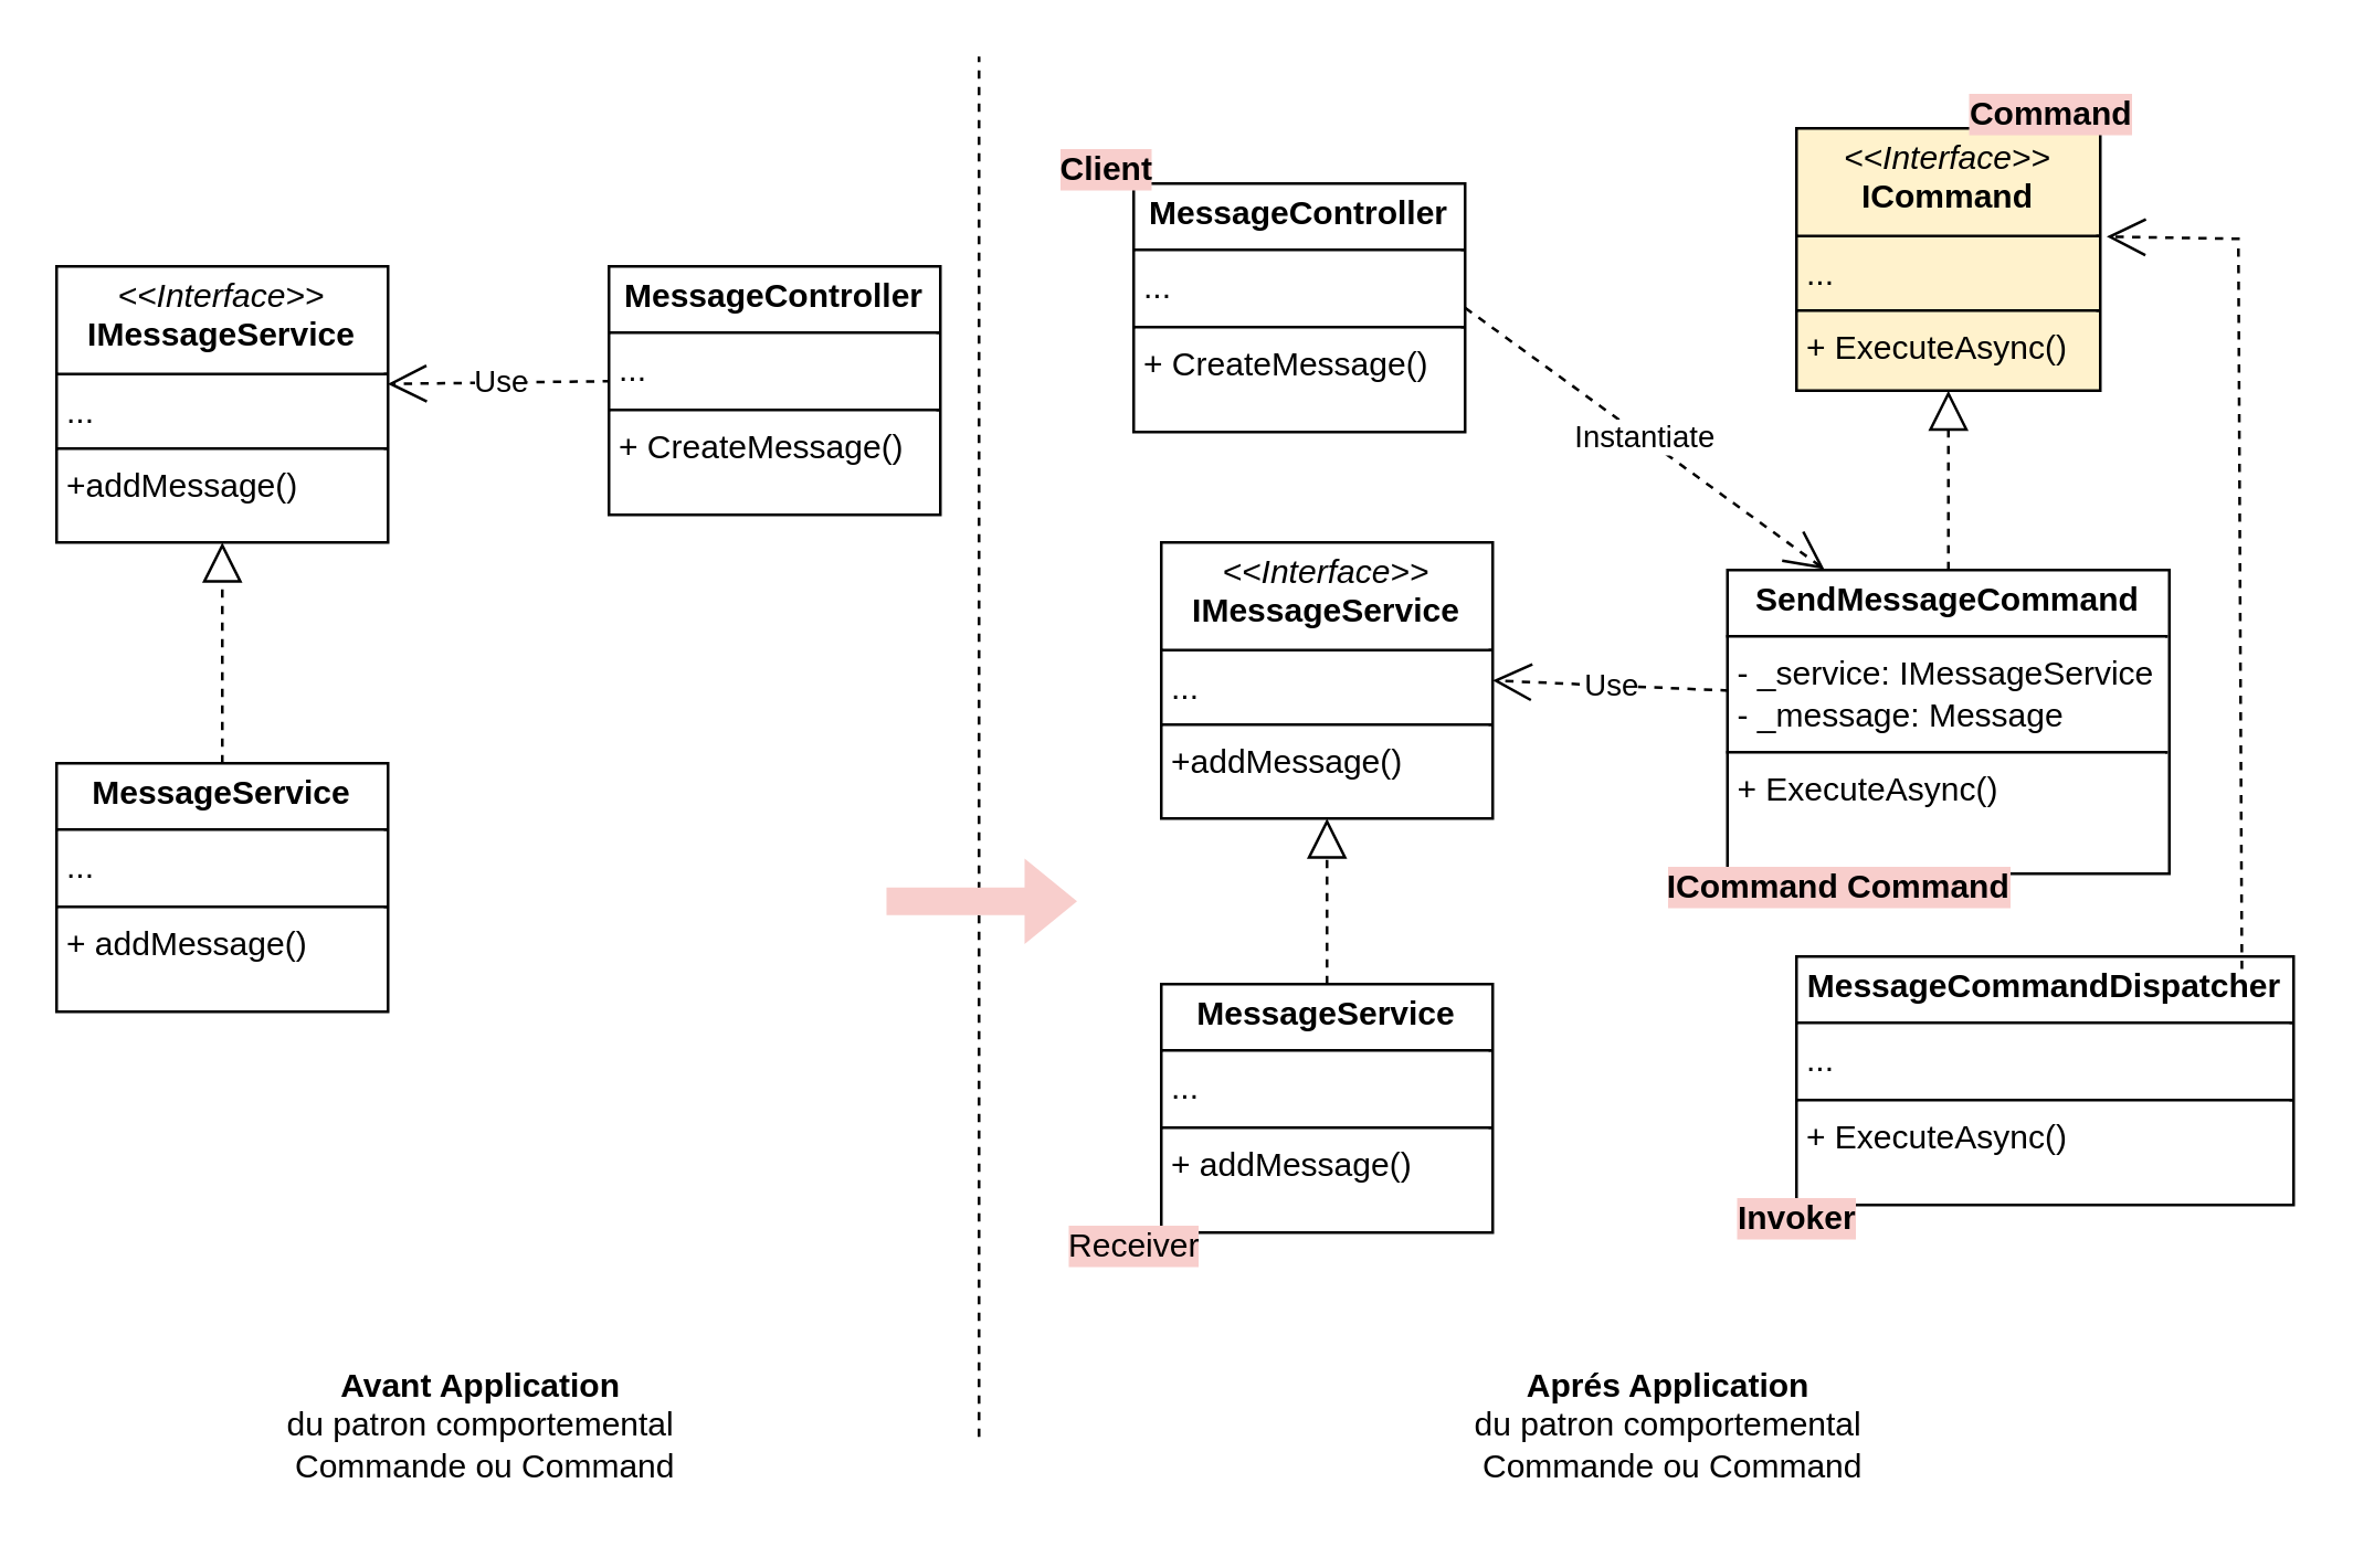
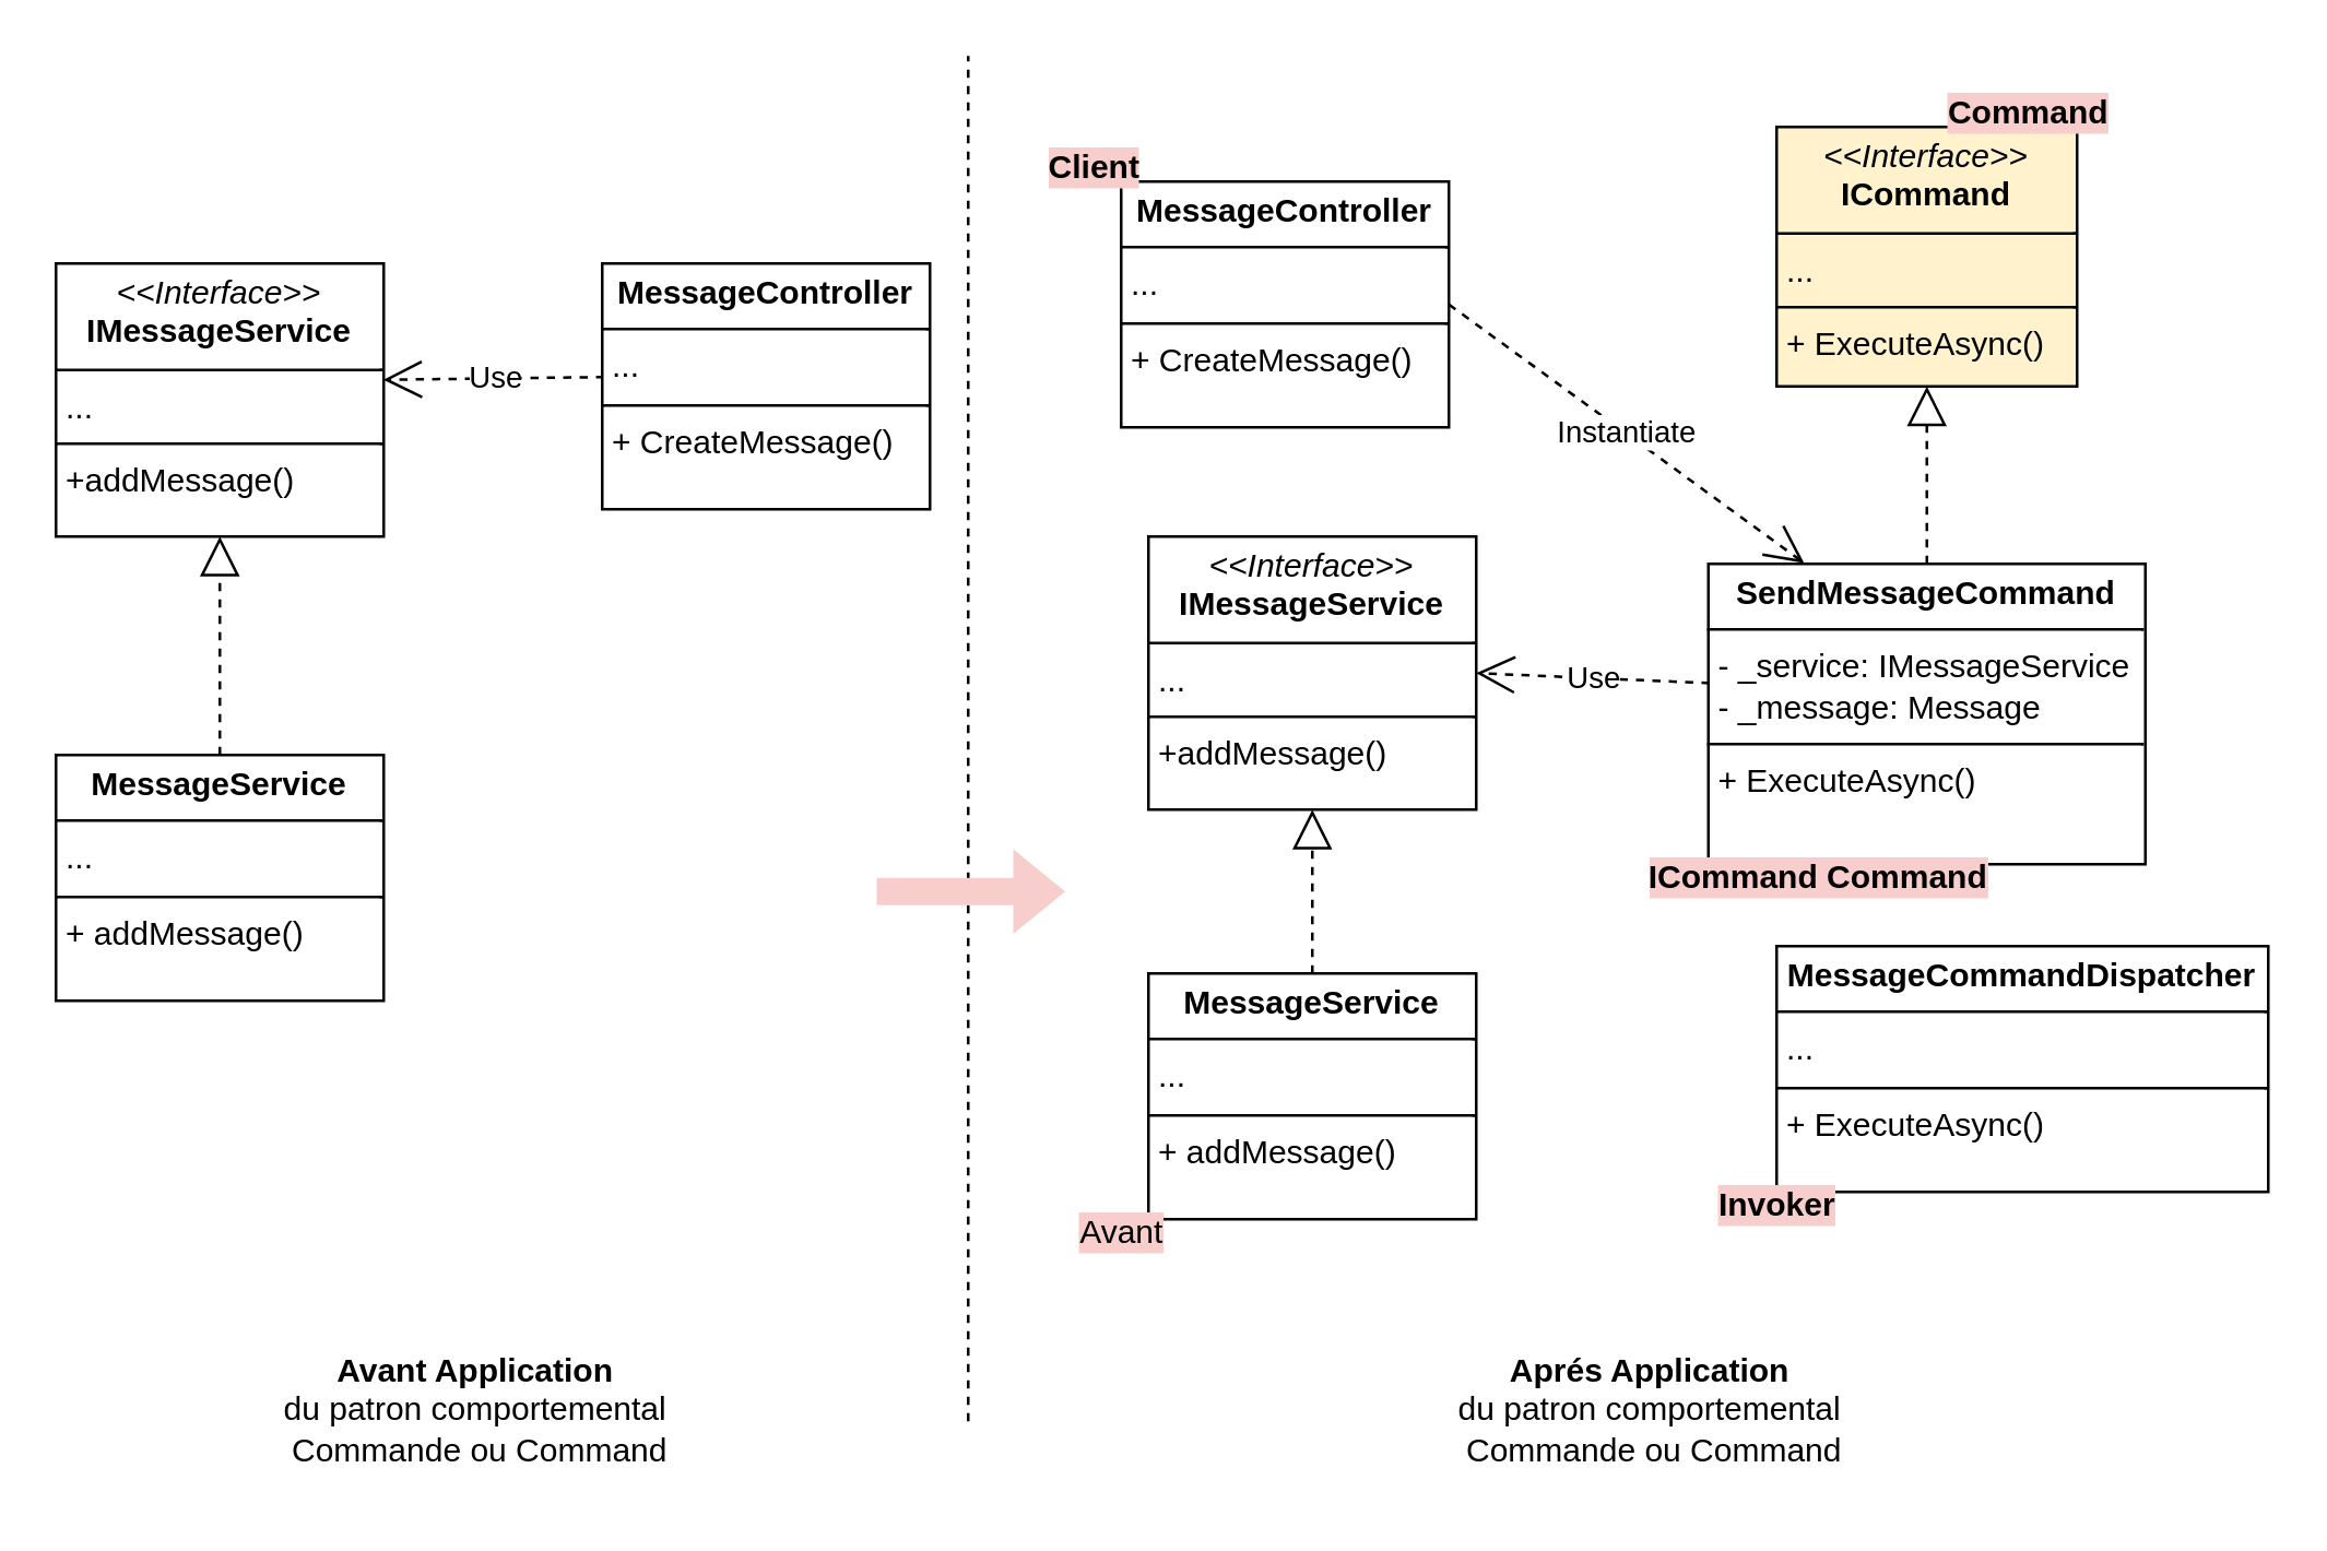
- <mxCell id="19" value="" style="endArrow=open;endSize=12;dashed=1;html=1;rounded=0;exitX=0.896;exitY=0.05;exitDx=0;exitDy=0;exitPerimeter=0;entryX=1.021;entryY=0.413;entryDx=0;entryDy=0;entryPerimeter=0;" edge="1" parent="1" source="14" target="12"><mxGeometry x="-0.078" y="26" width="160" relative="1" as="geometry"><mxPoint x="800" y="317" as="sourcePoint" /><mxPoint x="810" y="76" as="targetPoint" /><Array as="points"><mxPoint x="810" y="86" /></Array><mxPoint as="offset" /></mxGeometry></mxCell>
- <mxCell id="26" value="Receiver" style="text;html=1;align=center;verticalAlign=middle;resizable=0;points=[];autosize=1;strokeColor=none;fillColor=none;labelBackgroundColor=#F8CECC;" vertex="1" parent="1"><mxGeometry x="375" y="436" width="70" height="30" as="geometry" /></mxCell>
+ <mxCell id="26" value="Avant" style="text;html=1;align=center;verticalAlign=middle;resizable=0;points=[];autosize=1;strokeColor=none;fillColor=none;labelBackgroundColor=#F8CECC;" vertex="1" parent="1"><mxGeometry x="375" y="436" width="70" height="30" as="geometry" /></mxCell>
